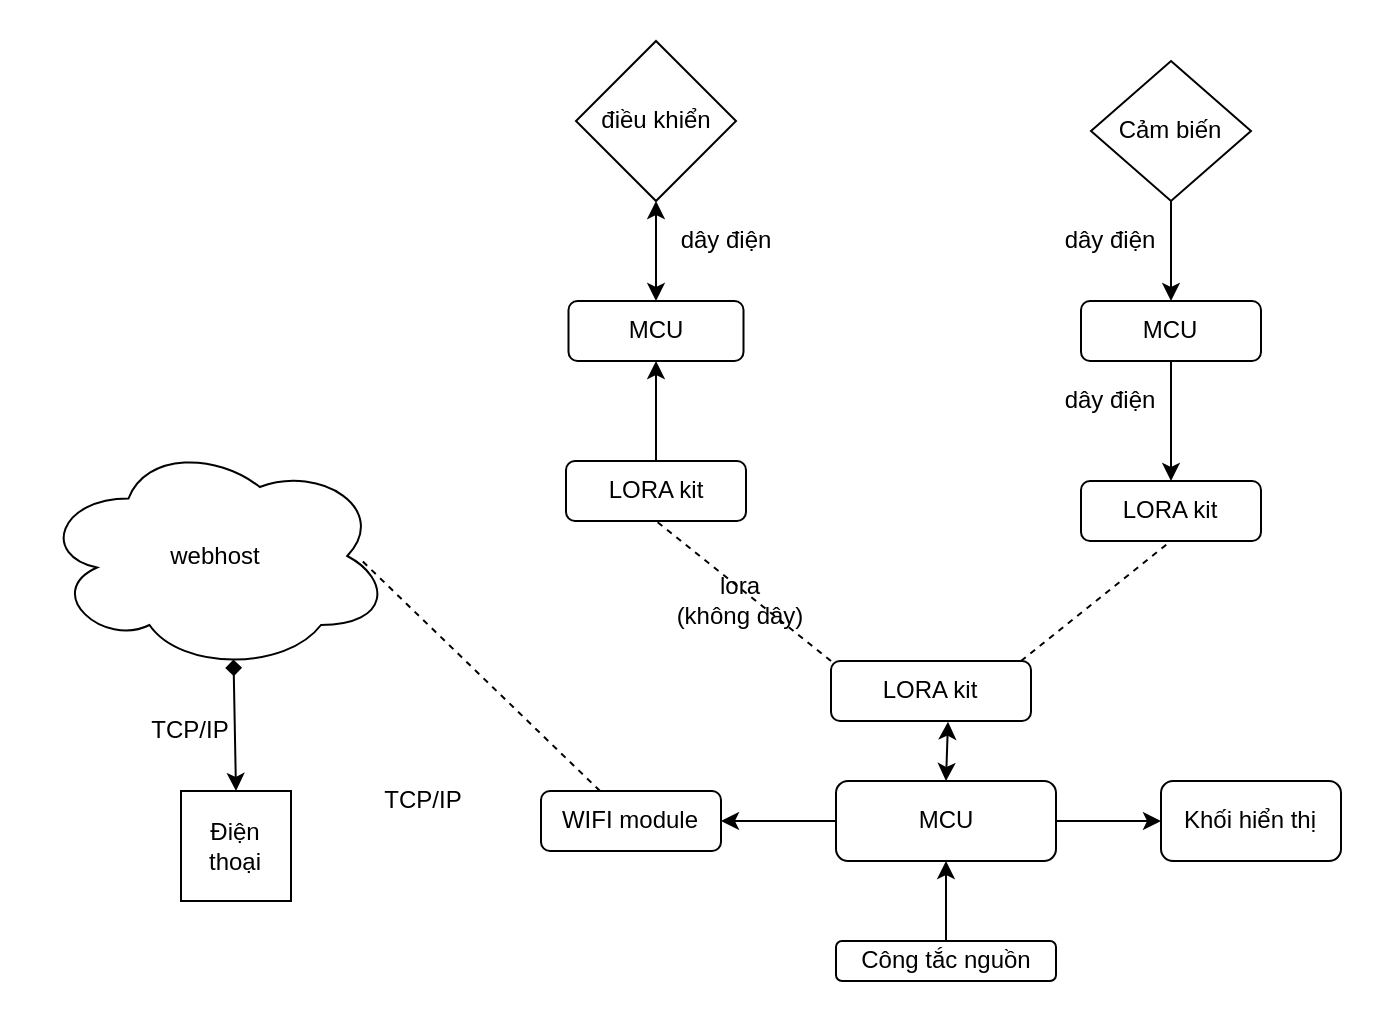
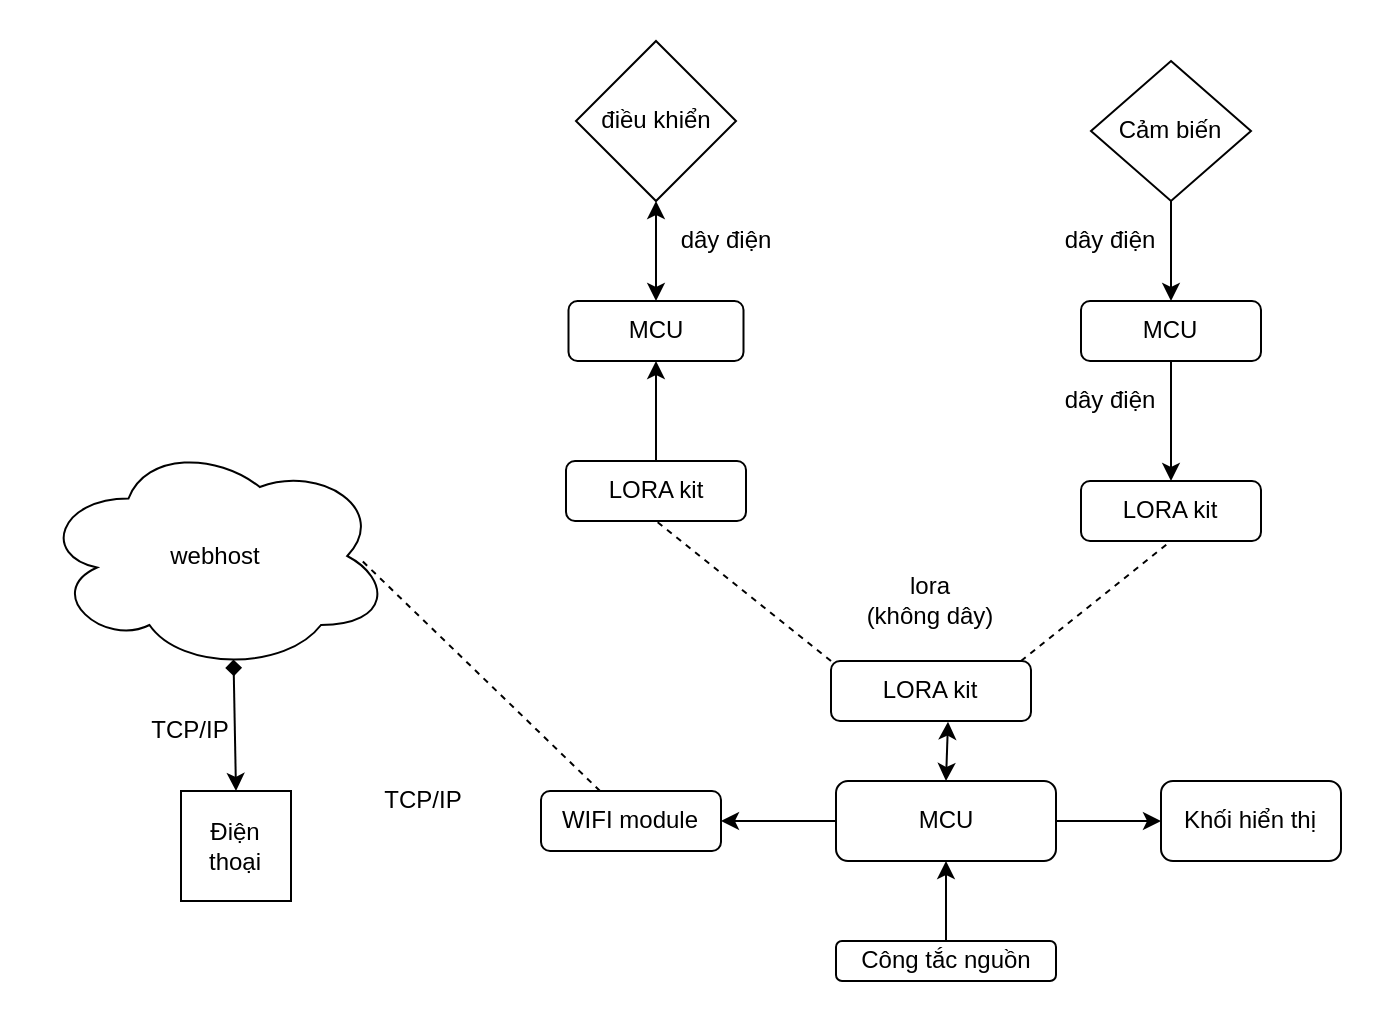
- <mxCell id="7" value="lora&lt;br&gt;(không dây)" style="text;html=1;strokeColor=none;fillColor=none;align=center;verticalAlign=middle;whiteSpace=wrap;rounded=0;" parent="1" vertex="1"><mxGeometry x="325" y="290" width="90" height="20" as="geometry" /></mxCell>
+ <mxCell id="7" value="lora&lt;br&gt;(không dây)" style="text;html=1;strokeColor=none;fillColor=none;align=center;verticalAlign=middle;whiteSpace=wrap;rounded=0;" parent="1" vertex="1"><mxGeometry x="420" y="290" width="90" height="20" as="geometry" /></mxCell>
